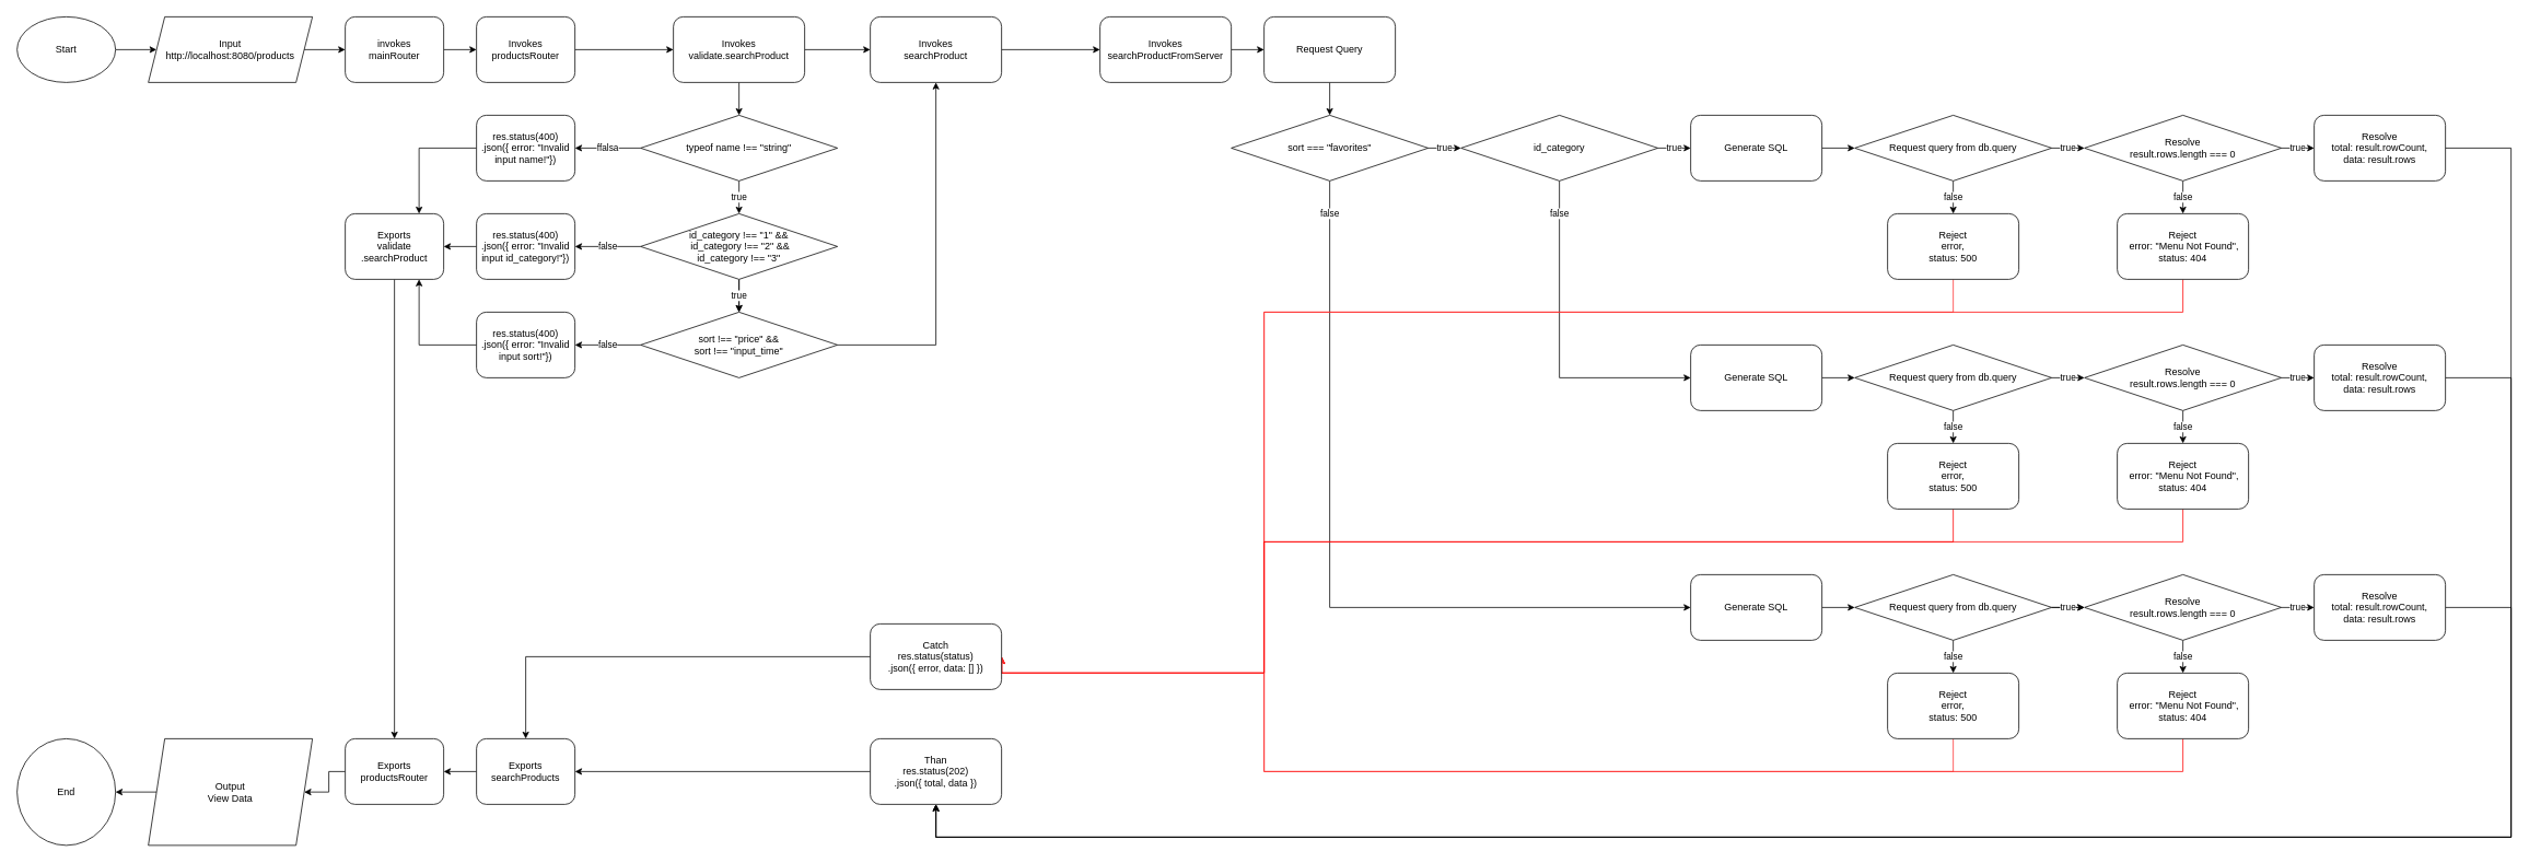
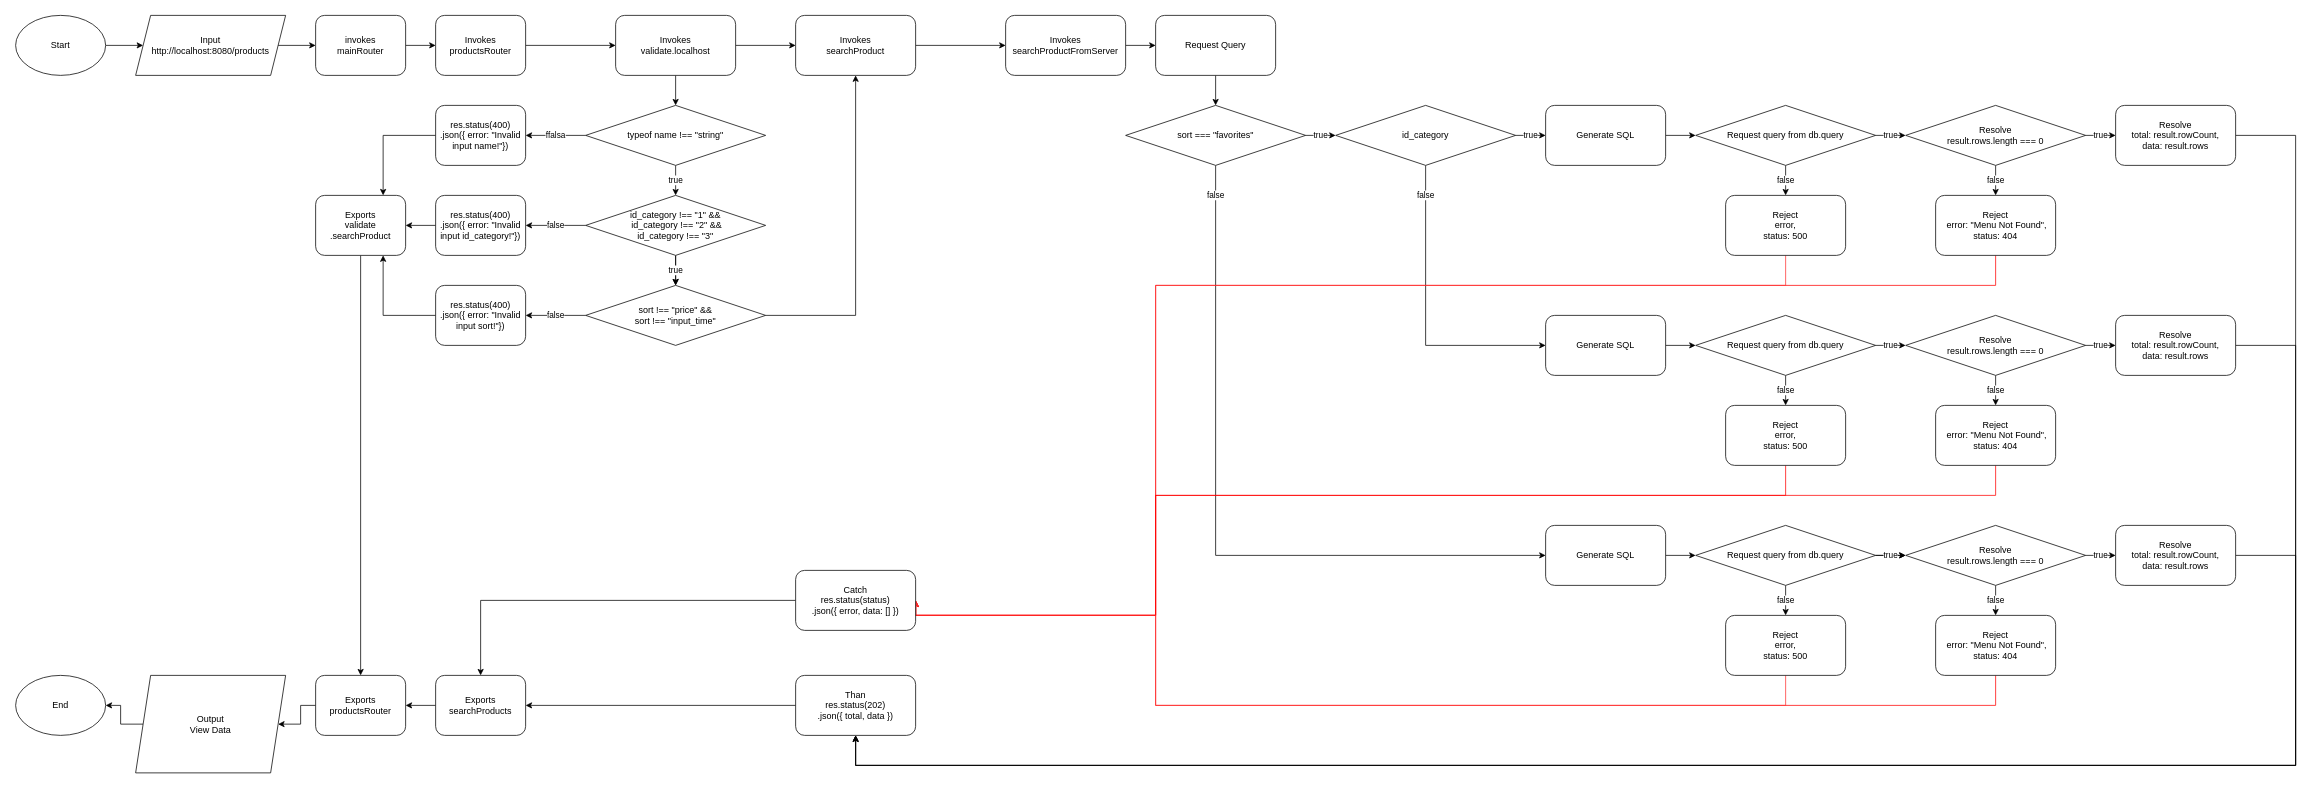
- <mxCell id="12" value="Invokes&lt;br&gt;validate.searchProduct" style="rounded=1;whiteSpace=wrap;html=1;" parent="1" vertex="1"><mxGeometry x="820" y="20" width="160" height="80" as="geometry" /></mxCell>
+ <mxCell id="12" value="Invokes&lt;br&gt;validate.localhost" style="rounded=1;whiteSpace=wrap;html=1;" parent="1" vertex="1"><mxGeometry x="820" y="20" width="160" height="80" as="geometry" /></mxCell>
- <mxCell id="87" value="End" style="ellipse;whiteSpace=wrap;html=1;" parent="1" vertex="1"><mxGeometry x="20" y="900" width="120" height="130" as="geometry" /></mxCell>
+ <mxCell id="87" value="End" style="ellipse;whiteSpace=wrap;html=1;" parent="1" vertex="1"><mxGeometry x="20" y="900" width="120" height="80" as="geometry" /></mxCell>
